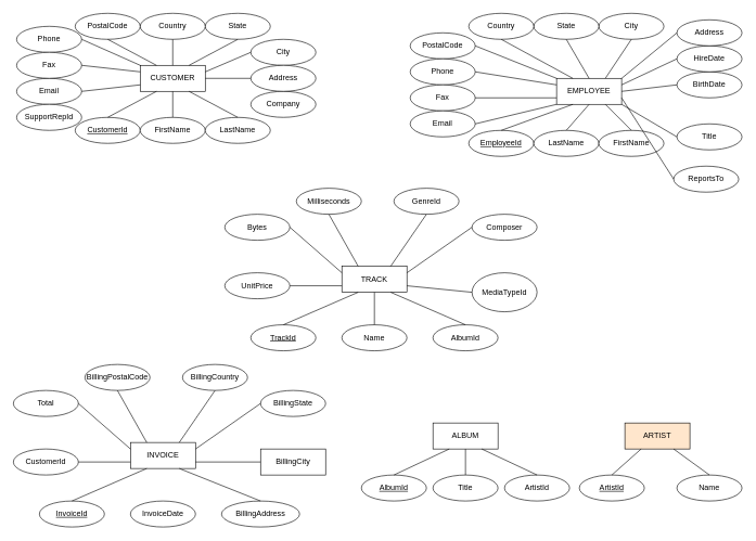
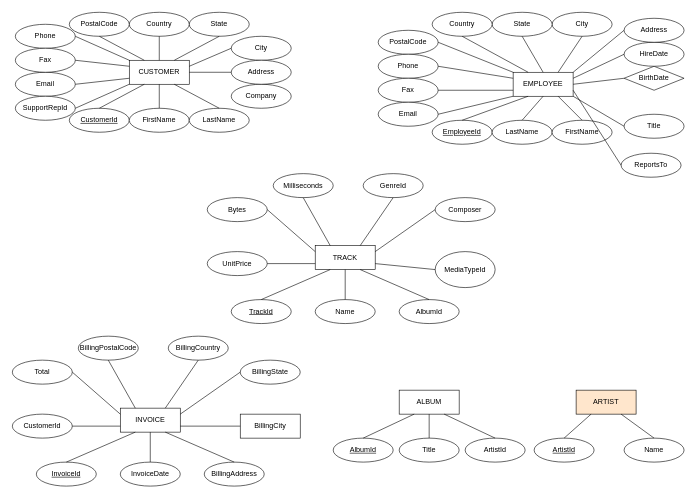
- <mxCell id="67" value="BirthDate" style="ellipse;whiteSpace=wrap;html=1;align=center;" vertex="1" parent="1"><mxGeometry x="1040" y="110" width="100" height="40" as="geometry" /></mxCell>
+ <mxCell id="67" value="BirthDate" style="rhombus;whiteSpace=wrap;html=1;align=center;" vertex="1" parent="1"><mxGeometry x="1040" y="110" width="100" height="40" as="geometry" /></mxCell>
+ <mxCell id="58" value="" style="endArrow=none;html=1;rounded=0;exitX=1;exitY=0.5;exitDx=0;exitDy=0;entryX=0;entryY=1;entryDx=0;entryDy=0;" edge="1" parent="1" source="54" target="33"><mxGeometry width="50" height="50" relative="1" as="geometry"><mxPoint x="205" y="100" as="sourcePoint" /><mxPoint x="280" y="140" as="targetPoint" /></mxGeometry></mxCell>
+ <mxCell id="94" value="" style="endArrow=none;html=1;rounded=0;exitX=0.5;exitY=0;exitDx=0;exitDy=0;entryX=0.5;entryY=1;entryDx=0;entryDy=0;" edge="1" parent="1" source="92" target="90"><mxGeometry width="50" height="50" relative="1" as="geometry"><mxPoint x="-20" y="780" as="sourcePoint" /><mxPoint x="35" y="720" as="targetPoint" /></mxGeometry></mxCell>
- <mxCell id="95" value="BillingAddress" style="ellipse;whiteSpace=wrap;html=1;align=center;" vertex="1" parent="1"><mxGeometry x="340" y="770" width="120" height="40" as="geometry" /></mxCell>
+ <mxCell id="95" value="BillingAddress" style="ellipse;whiteSpace=wrap;html=1;align=center;" vertex="1" parent="1"><mxGeometry x="340" y="770" width="100" height="40" as="geometry" /></mxCell>
